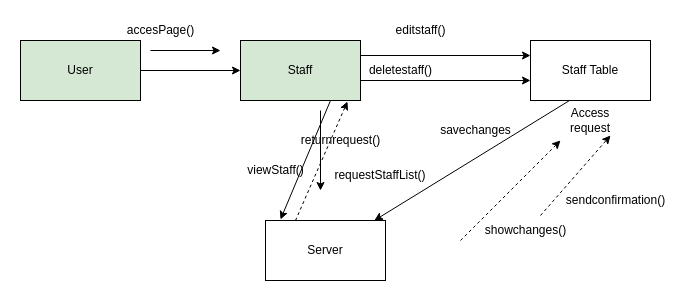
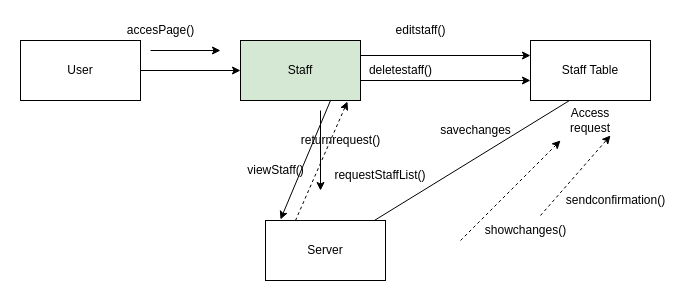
- <mxCell id="12" value="User" style="rounded=0;whiteSpace=wrap;html=1;fillColor=#d5e8d4;" vertex="1" parent="1"><mxGeometry x="20" y="40" width="120" height="60" as="geometry" /></mxCell>
+ <mxCell id="12" value="User" style="rounded=0;whiteSpace=wrap;html=1;" vertex="1" parent="1"><mxGeometry x="20" y="40" width="120" height="60" as="geometry" /></mxCell>
- <mxCell id="6" value="" style="endArrow=classic;html=1;exitX=0.325;exitY=1;exitDx=0;exitDy=0;exitPerimeter=0;" edge="1" parent="1" source="3" target="4"><mxGeometry width="50" height="50" relative="1" as="geometry"><mxPoint x="550" y="130" as="sourcePoint" /><mxPoint x="600" y="80" as="targetPoint" /></mxGeometry></mxCell>
+ <mxCell id="6" value="" style="endArrow=none;html=1;exitX=0.325;exitY=1;exitDx=0;exitDy=0;exitPerimeter=0;" edge="1" parent="1" source="3" target="4"><mxGeometry width="50" height="50" relative="1" as="geometry"><mxPoint x="550" y="130" as="sourcePoint" /><mxPoint x="600" y="80" as="targetPoint" /></mxGeometry></mxCell>
